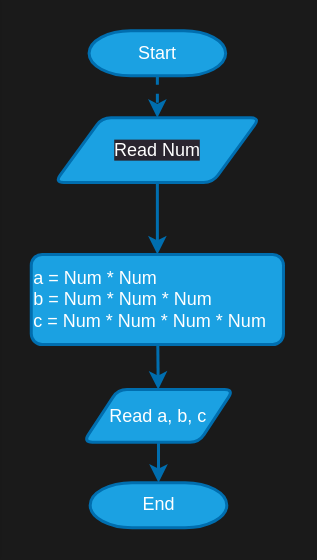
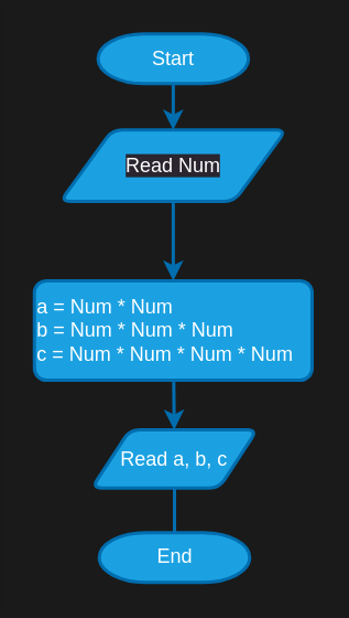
- <mxCell id="2" value="" style="edgeStyle=none;html=1;strokeWidth=2;fillColor=#1ba1e2;strokeColor=#006EAF;dashed=1;" edge="1" parent="1" source="3" target="5"><mxGeometry relative="1" as="geometry" /></mxCell>
+ <mxCell id="2" value="" style="edgeStyle=none;html=1;strokeWidth=2;fillColor=#1ba1e2;strokeColor=#006EAF;" edge="1" parent="1" source="3" target="5"><mxGeometry relative="1" as="geometry" /></mxCell>
- <mxCell id="9" value="" style="edgeStyle=none;html=1;strokeWidth=2;fillColor=#1ba1e2;strokeColor=#006EAF;" edge="1" parent="1" source="10" target="6"><mxGeometry relative="1" as="geometry" /></mxCell>
+ <mxCell id="9" value="" style="edgeStyle=none;html=1;strokeWidth=2;fillColor=#1ba1e2;strokeColor=#006EAF;endArrow=none;" edge="1" parent="1" source="10" target="6"><mxGeometry relative="1" as="geometry" /></mxCell>
